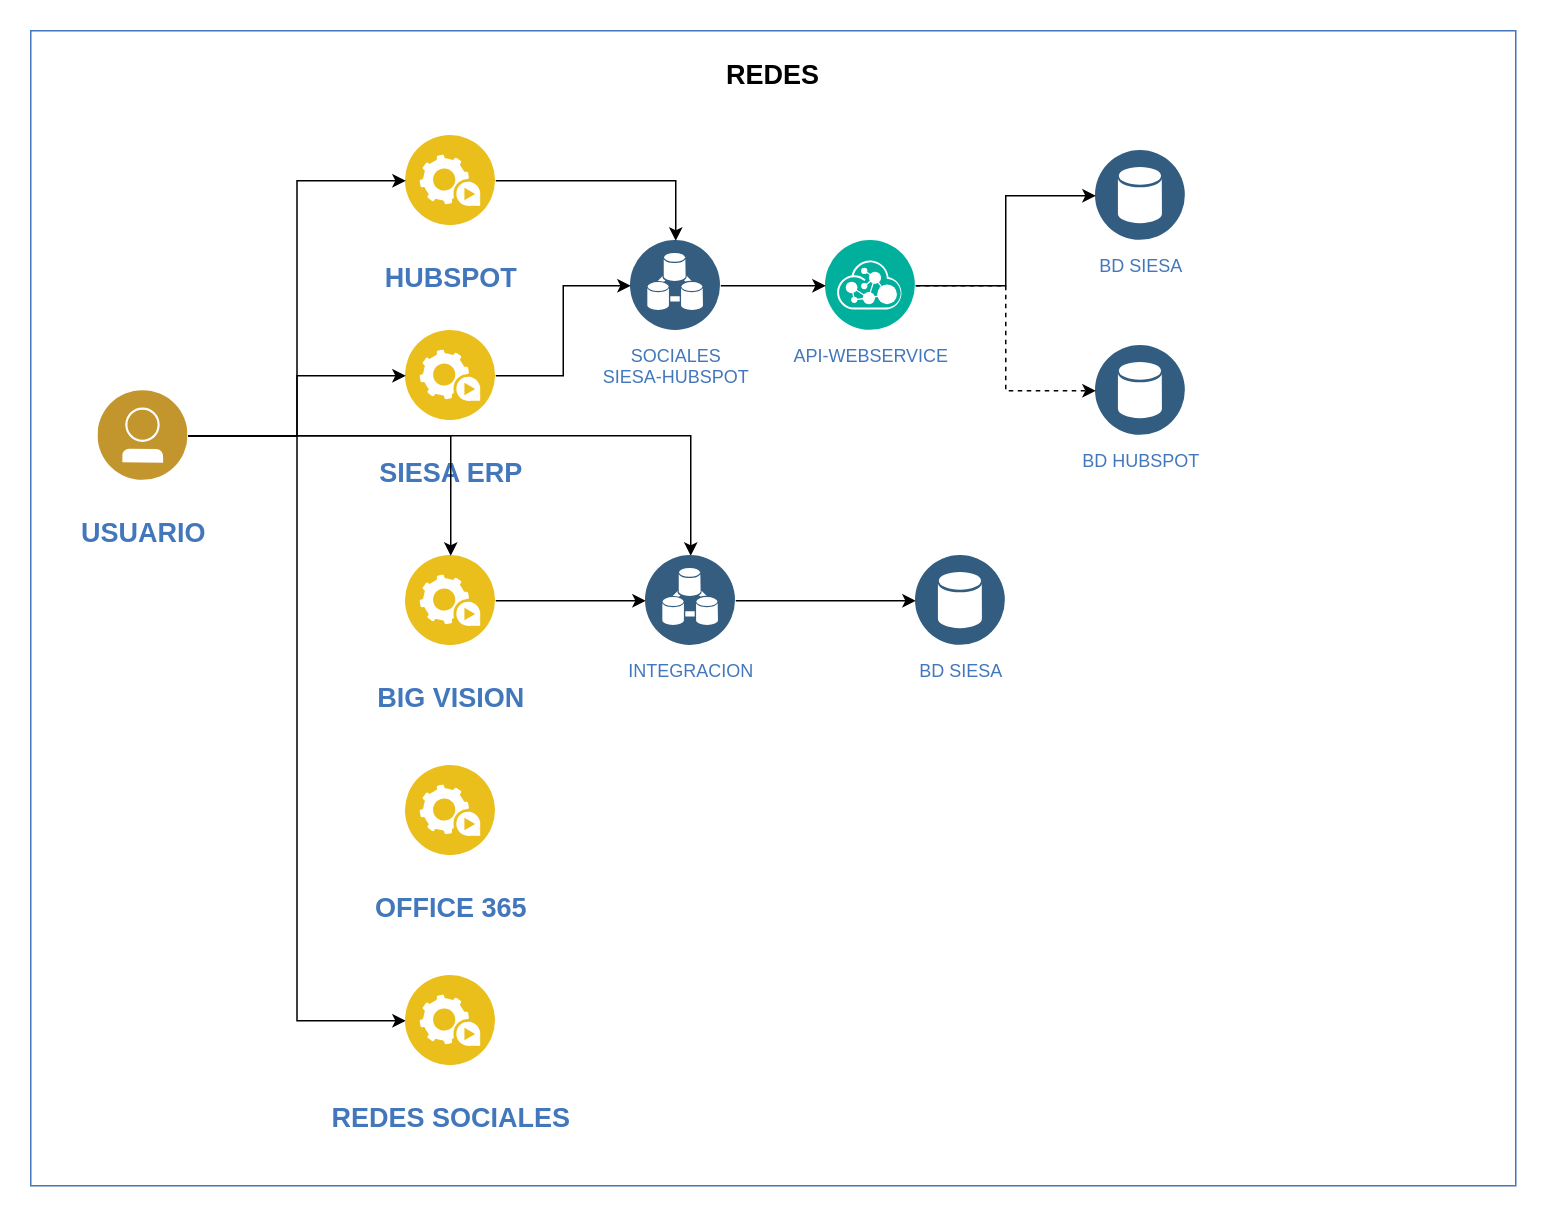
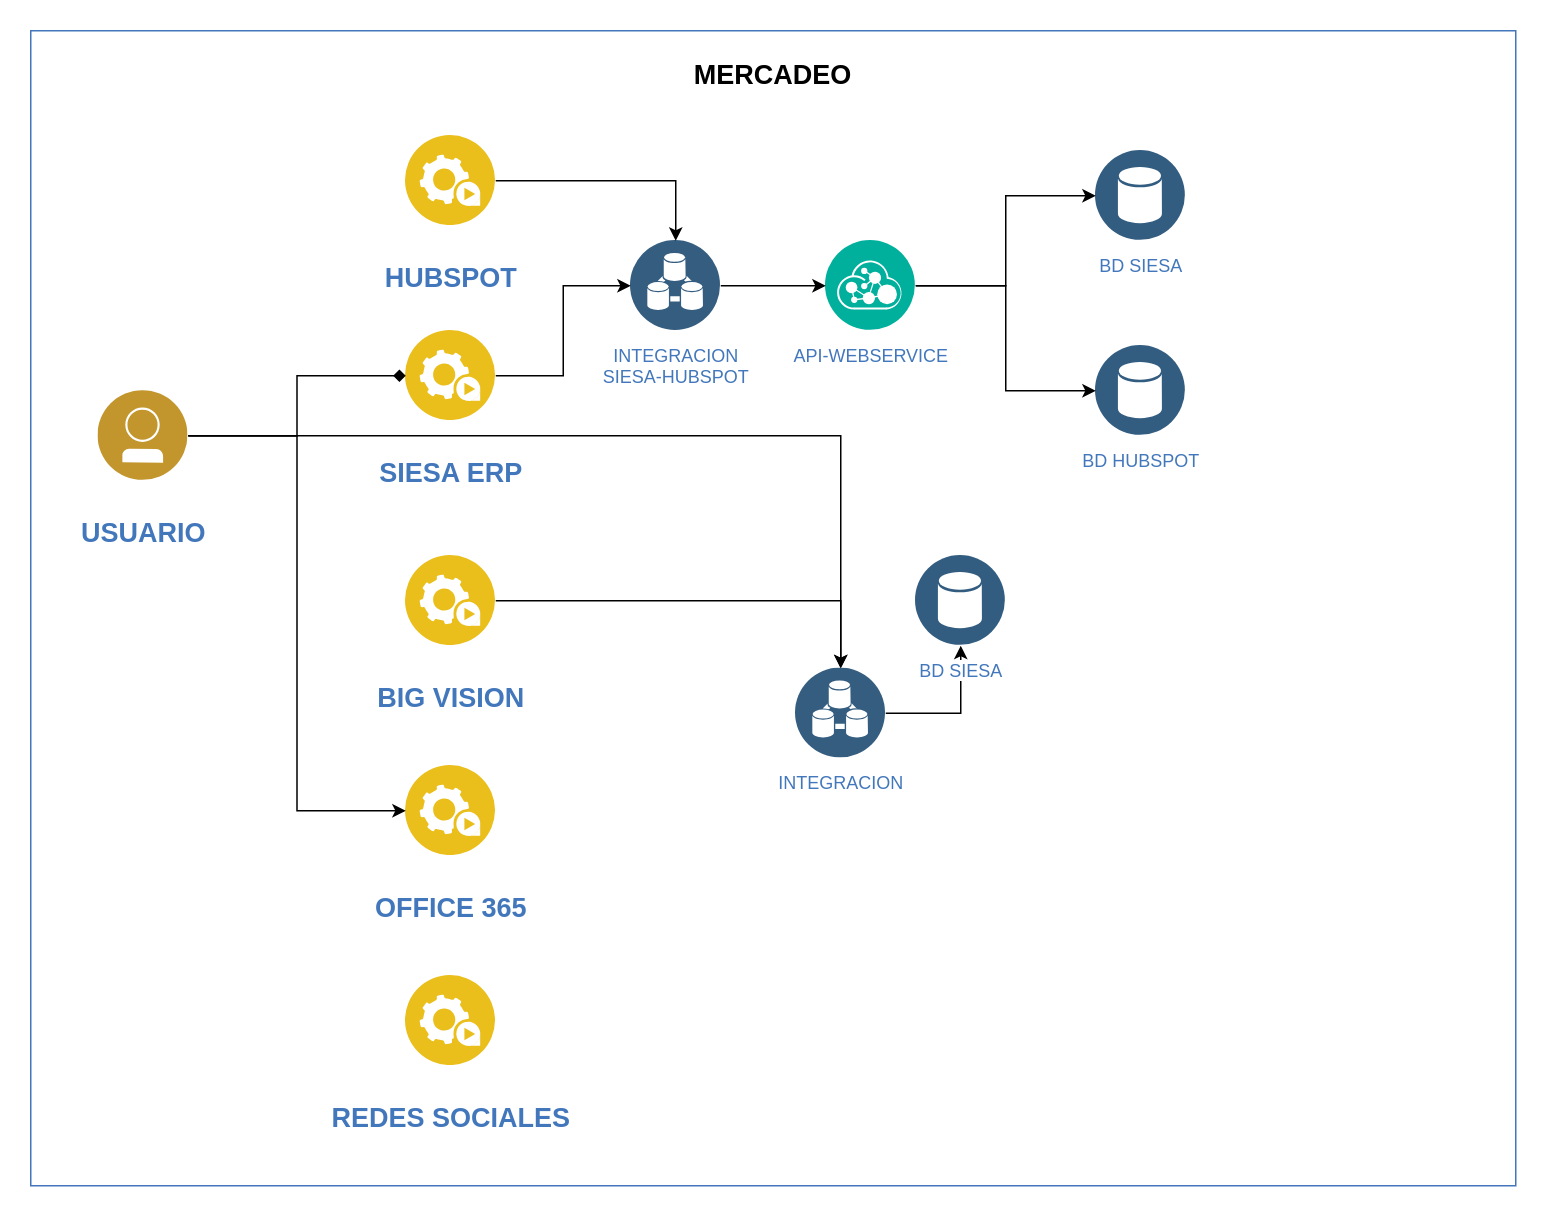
- <mxCell id="2" value="&lt;h2&gt;REDES&lt;/h2&gt;" style="fontStyle=0;verticalAlign=top;align=center;spacingTop=-2;fillColor=none;rounded=0;whiteSpace=wrap;html=1;strokeColor=#4376BB;strokeWidth=1;dashed=0;container=1;collapsible=0;expand=0;recursiveResize=0;" parent="1" vertex="1"><mxGeometry x="20" y="20" width="990" height="770" as="geometry" /></mxCell>
+ <mxCell id="2" value="&lt;h2&gt;MERCADEO&lt;/h2&gt;" style="fontStyle=0;verticalAlign=top;align=center;spacingTop=-2;fillColor=none;rounded=0;whiteSpace=wrap;html=1;strokeColor=#4376BB;strokeWidth=1;dashed=0;container=1;collapsible=0;expand=0;recursiveResize=0;" parent="1" vertex="1"><mxGeometry x="20" y="20" width="990" height="770" as="geometry" /></mxCell>
- <mxCell id="12" style="edgeStyle=orthogonalEdgeStyle;rounded=0;orthogonalLoop=1;jettySize=auto;html=1;entryX=0;entryY=0.5;entryDx=0;entryDy=0;" parent="2" source="15" target="9" edge="1"><mxGeometry relative="1" as="geometry" /></mxCell>
- <mxCell id="4" value="SOCIALES&lt;br&gt;SIESA-HUBSPOT" style="aspect=fixed;perimeter=ellipsePerimeter;html=1;align=center;shadow=0;dashed=0;image;image=img/lib/ibm/data/device_registry.svg;strokeColor=#FF0000;fillColor=#FFFF66;gradientColor=none;fontColor=#4277BB;labelBackgroundColor=#ffffff;spacingTop=3;" parent="2" vertex="1"><mxGeometry x="400" y="140" width="60" height="60" as="geometry" /></mxCell>
+ <mxCell id="4" value="INTEGRACION&lt;br&gt;SIESA-HUBSPOT" style="aspect=fixed;perimeter=ellipsePerimeter;html=1;align=center;shadow=0;dashed=0;image;image=img/lib/ibm/data/device_registry.svg;strokeColor=#FF0000;fillColor=#FFFF66;gradientColor=none;fontColor=#4277BB;labelBackgroundColor=#ffffff;spacingTop=3;" parent="2" vertex="1"><mxGeometry x="400" y="140" width="60" height="60" as="geometry" /></mxCell>
- <mxCell id="13" style="edgeStyle=orthogonalEdgeStyle;rounded=0;orthogonalLoop=1;jettySize=auto;html=1;entryX=0;entryY=0.5;entryDx=0;entryDy=0;" parent="2" source="15" target="11" edge="1"><mxGeometry relative="1" as="geometry" /></mxCell>
+ <mxCell id="13" style="edgeStyle=orthogonalEdgeStyle;rounded=0;orthogonalLoop=1;jettySize=auto;html=1;entryX=0;entryY=0.5;entryDx=0;entryDy=0;endArrow=diamond;" parent="2" source="15" target="11" edge="1"><mxGeometry relative="1" as="geometry" /></mxCell>
- <mxCell id="20" style="edgeStyle=orthogonalEdgeStyle;rounded=0;orthogonalLoop=1;jettySize=auto;html=1;entryX=0;entryY=0.5;entryDx=0;entryDy=0;dashed=1;" parent="2" source="6" target="19" edge="1"><mxGeometry relative="1" as="geometry" /></mxCell>
+ <mxCell id="20" style="edgeStyle=orthogonalEdgeStyle;rounded=0;orthogonalLoop=1;jettySize=auto;html=1;entryX=0;entryY=0.5;entryDx=0;entryDy=0;" parent="2" source="6" target="19" edge="1"><mxGeometry relative="1" as="geometry" /></mxCell>
- <mxCell id="22" style="edgeStyle=orthogonalEdgeStyle;rounded=0;orthogonalLoop=1;jettySize=auto;html=1;" parent="2" source="15" target="17" edge="1"><mxGeometry relative="1" as="geometry" /></mxCell>
+ <mxCell id="22" style="edgeStyle=orthogonalEdgeStyle;rounded=0;orthogonalLoop=1;jettySize=auto;html=1;entryX=0;entryY=0.5;entryDx=0;entryDy=0;" parent="2" source="15" target="21" edge="1"><mxGeometry relative="1" as="geometry" /></mxCell>
- <mxCell id="25" value="INTEGRACION" style="aspect=fixed;perimeter=ellipsePerimeter;html=1;align=center;shadow=0;dashed=0;image;image=img/lib/ibm/data/device_registry.svg;strokeColor=#FF0000;fillColor=#FFFF66;gradientColor=none;fontColor=#4277BB;labelBackgroundColor=#ffffff;spacingTop=3;" vertex="1" parent="2"><mxGeometry x="410" y="350" width="60" height="60" as="geometry" /></mxCell>
+ <mxCell id="25" value="INTEGRACION" style="aspect=fixed;perimeter=ellipsePerimeter;html=1;align=center;shadow=0;dashed=0;image;image=img/lib/ibm/data/device_registry.svg;strokeColor=#FF0000;fillColor=#FFFF66;gradientColor=none;fontColor=#4277BB;labelBackgroundColor=#ffffff;spacingTop=3;" vertex="1" parent="2"><mxGeometry x="510" y="425" width="60" height="60" as="geometry" /></mxCell>
- <mxCell id="14" style="edgeStyle=orthogonalEdgeStyle;rounded=0;orthogonalLoop=1;jettySize=auto;html=1;entryX=0;entryY=0.5;entryDx=0;entryDy=0;" edge="1" parent="2" source="15" target="23"><mxGeometry relative="1" as="geometry" /></mxCell>
